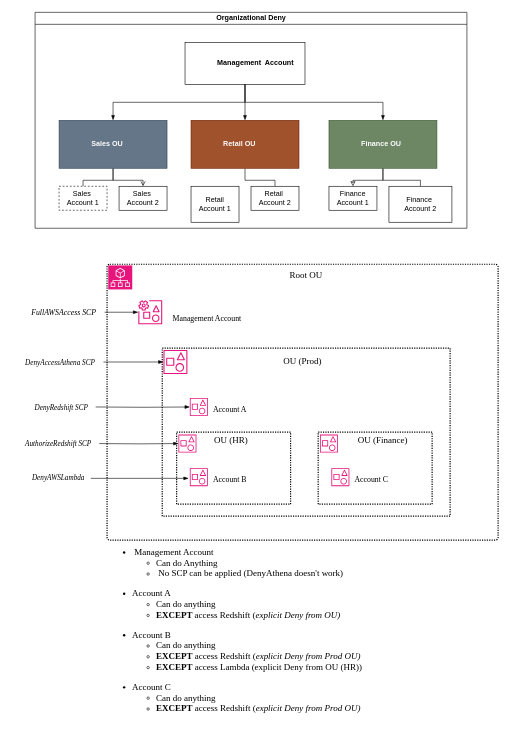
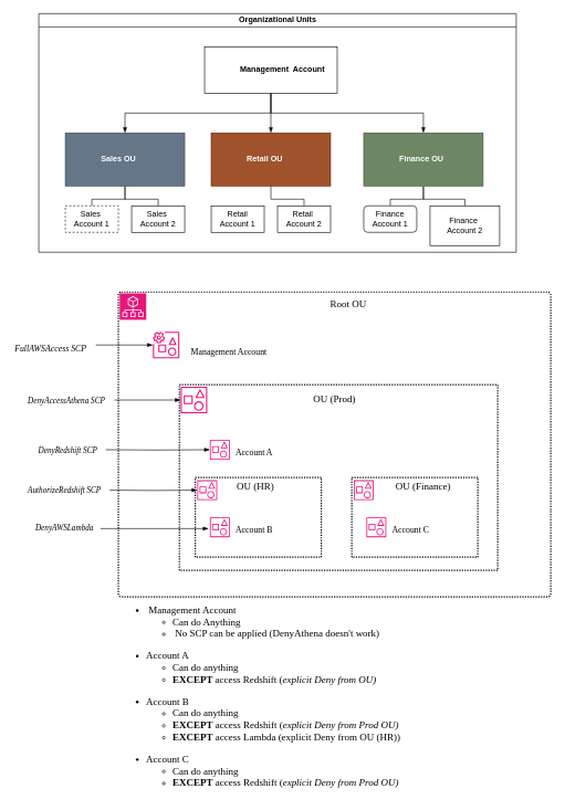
- <mxCell id="2" value="Organizational Deny" style="swimlane;html=1;startSize=20;horizontal=1;containerType=tree;glass=0;" parent="1" vertex="1"><mxGeometry x="58" y="20" width="720" height="360" as="geometry" /></mxCell>
+ <mxCell id="2" value="Organizational Units" style="swimlane;html=1;startSize=20;horizontal=1;containerType=tree;glass=0;" parent="1" vertex="1"><mxGeometry x="58" y="20" width="720" height="360" as="geometry" /></mxCell>
- <mxCell id="6" style="edgeStyle=orthogonalEdgeStyle;rounded=0;orthogonalLoop=1;jettySize=auto;html=1;entryX=0.5;entryY=0;entryDx=0;entryDy=0;endArrow=open;endFill=0;" edge="1" parent="2" source="7" target="16"><mxGeometry relative="1" as="geometry" /></mxCell>
+ <mxCell id="6" style="edgeStyle=orthogonalEdgeStyle;rounded=0;orthogonalLoop=1;jettySize=auto;html=1;entryX=0.5;entryY=0;entryDx=0;entryDy=0;endArrow=none;endFill=0;" edge="1" parent="2" source="7" target="16"><mxGeometry relative="1" as="geometry" /></mxCell>
- <mxCell id="12" style="edgeStyle=orthogonalEdgeStyle;rounded=0;orthogonalLoop=1;jettySize=auto;html=1;entryX=0.5;entryY=0;entryDx=0;entryDy=0;endArrow=classic;endFill=0;" edge="1" parent="2" source="14" target="19"><mxGeometry relative="1" as="geometry" /></mxCell>
+ <mxCell id="12" style="edgeStyle=orthogonalEdgeStyle;rounded=0;orthogonalLoop=1;jettySize=auto;html=1;entryX=0.5;entryY=0;entryDx=0;entryDy=0;endArrow=none;endFill=0;" edge="1" parent="2" source="14" target="19"><mxGeometry relative="1" as="geometry" /></mxCell>
- <mxCell id="19" value="Finance&lt;br&gt;Account 1" style="rounded=0;whiteSpace=wrap;html=1;" vertex="1" parent="2"><mxGeometry x="490" y="290" width="80" height="40" as="geometry" /></mxCell>
+ <mxCell id="19" value="Finance&lt;br&gt;Account 1" style="whiteSpace=wrap;html=1;rounded=1;" vertex="1" parent="2"><mxGeometry x="490" y="290" width="80" height="40" as="geometry" /></mxCell>
- <mxCell id="17" value="Retail&lt;br&gt;Account 1" style="rounded=0;whiteSpace=wrap;html=1;" vertex="1" parent="2"><mxGeometry x="260" y="290" width="80" height="60" as="geometry" /></mxCell>
+ <mxCell id="17" value="Retail&lt;br&gt;Account 1" style="rounded=0;whiteSpace=wrap;html=1;" vertex="1" parent="2"><mxGeometry x="260" y="290" width="80" height="40" as="geometry" /></mxCell>
- <mxCell id="22" value="Root OU" style="text;html=1;strokeColor=none;fillColor=none;align=center;verticalAlign=middle;whiteSpace=wrap;rounded=0;fontFamily=Verdana;fontSize=15;" vertex="1" parent="1"><mxGeometry x="470" y="442" width="80" height="30" as="geometry" /></mxCell>
+ <mxCell id="22" value="Root OU" style="text;html=1;strokeColor=none;fillColor=none;align=center;verticalAlign=middle;whiteSpace=wrap;rounded=0;fontFamily=Verdana;fontSize=15;" vertex="1" parent="1"><mxGeometry x="485" y="442" width="80" height="30" as="geometry" /></mxCell>
- <mxCell id="42" value="FullAWSAccess SCP" style="text;html=1;strokeColor=none;fillColor=none;align=center;verticalAlign=middle;whiteSpace=wrap;rounded=0;fontFamily=Verdana;fontSize=13;fontStyle=2" vertex="1" parent="1"><mxGeometry x="38" y="510" width="136" height="20" as="geometry" /></mxCell>
+ <mxCell id="42" value="FullAWSAccess SCP" style="text;html=1;strokeColor=none;fillColor=none;align=center;verticalAlign=middle;whiteSpace=wrap;rounded=0;fontFamily=Verdana;fontSize=13;fontStyle=2" vertex="1" parent="1"><mxGeometry x="8" y="515" width="136" height="20" as="geometry" /></mxCell>
